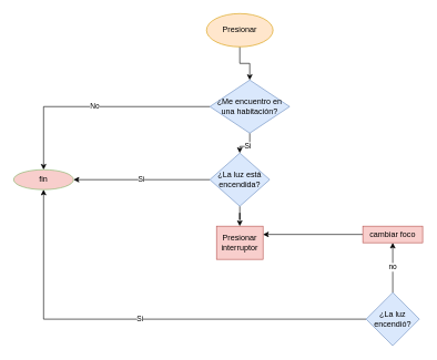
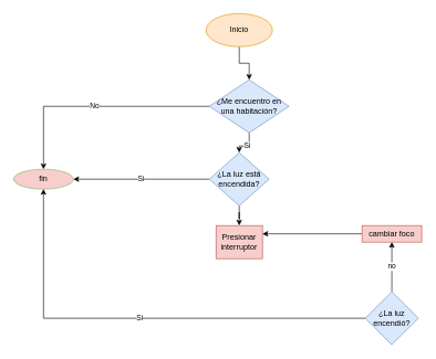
- <mxCell id="3" value="Presionar" style="ellipse;whiteSpace=wrap;html=1;fillColor=#ffe6cc;strokeColor=#d79b00;" vertex="1" parent="1"><mxGeometry x="310" y="20" width="100" height="50" as="geometry" /></mxCell>
+ <mxCell id="3" value="Inicio" style="ellipse;whiteSpace=wrap;html=1;fillColor=#ffe6cc;strokeColor=#d79b00;" vertex="1" parent="1"><mxGeometry x="310" y="20" width="100" height="50" as="geometry" /></mxCell>
